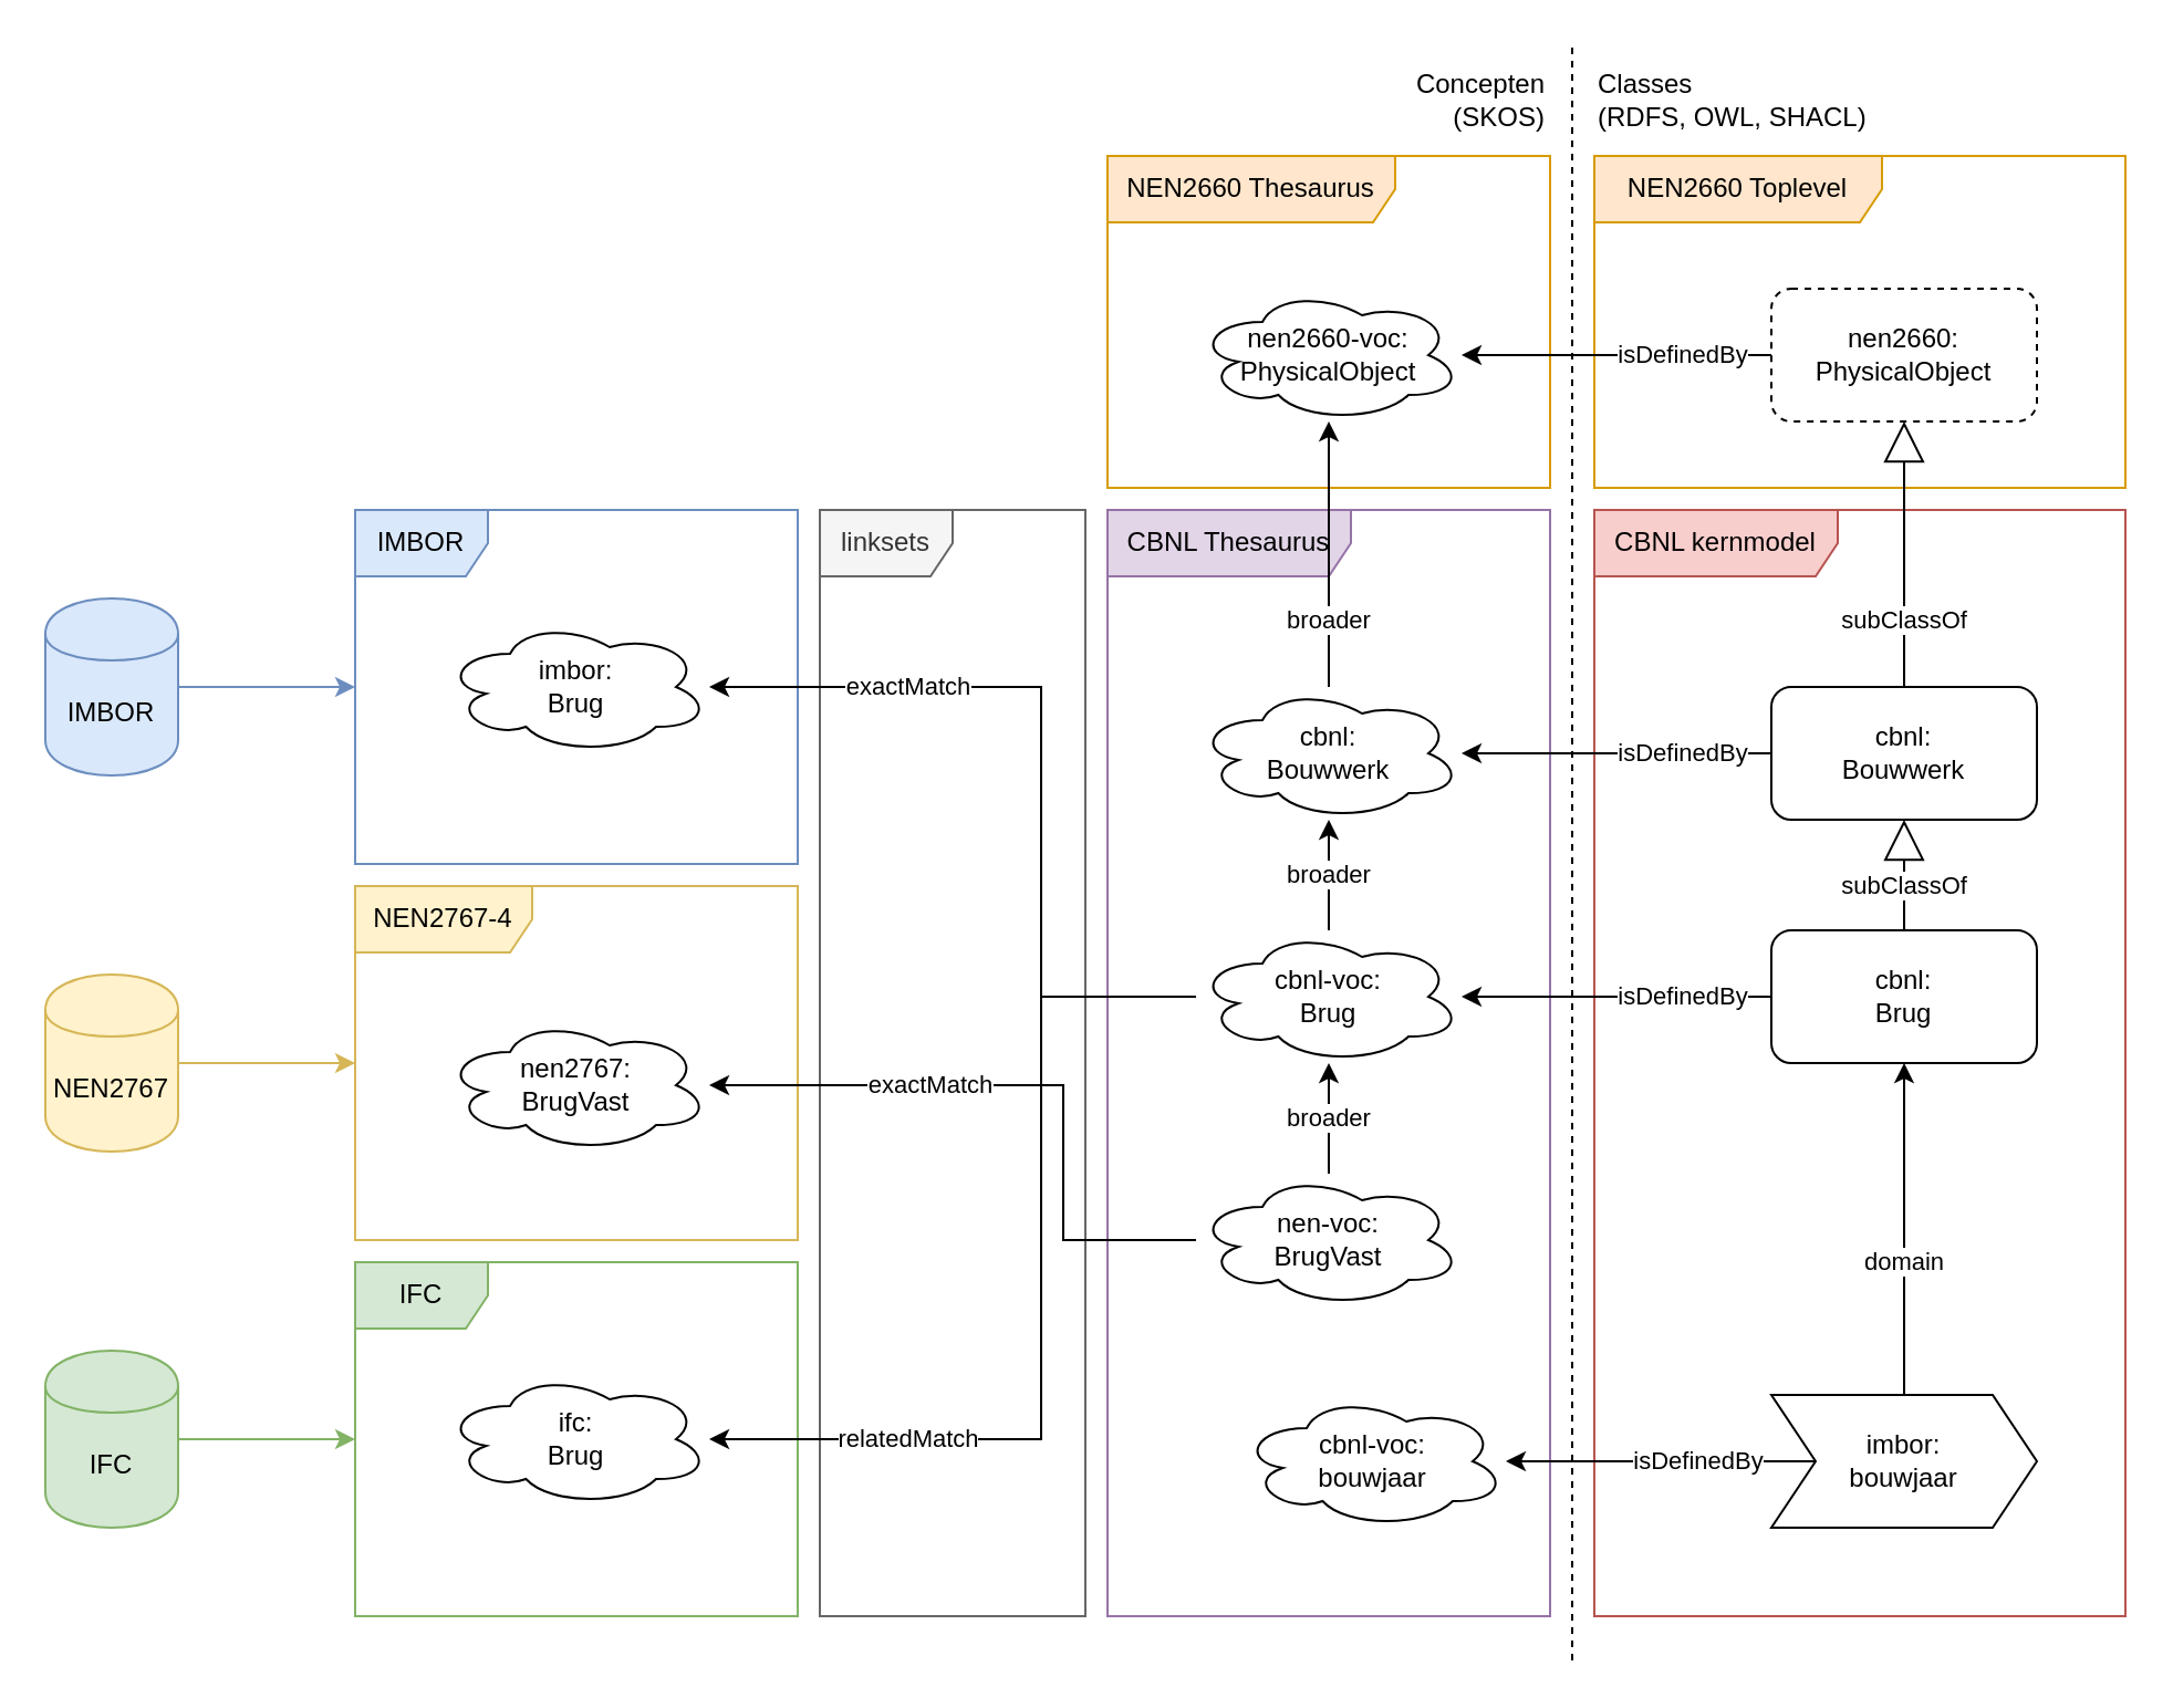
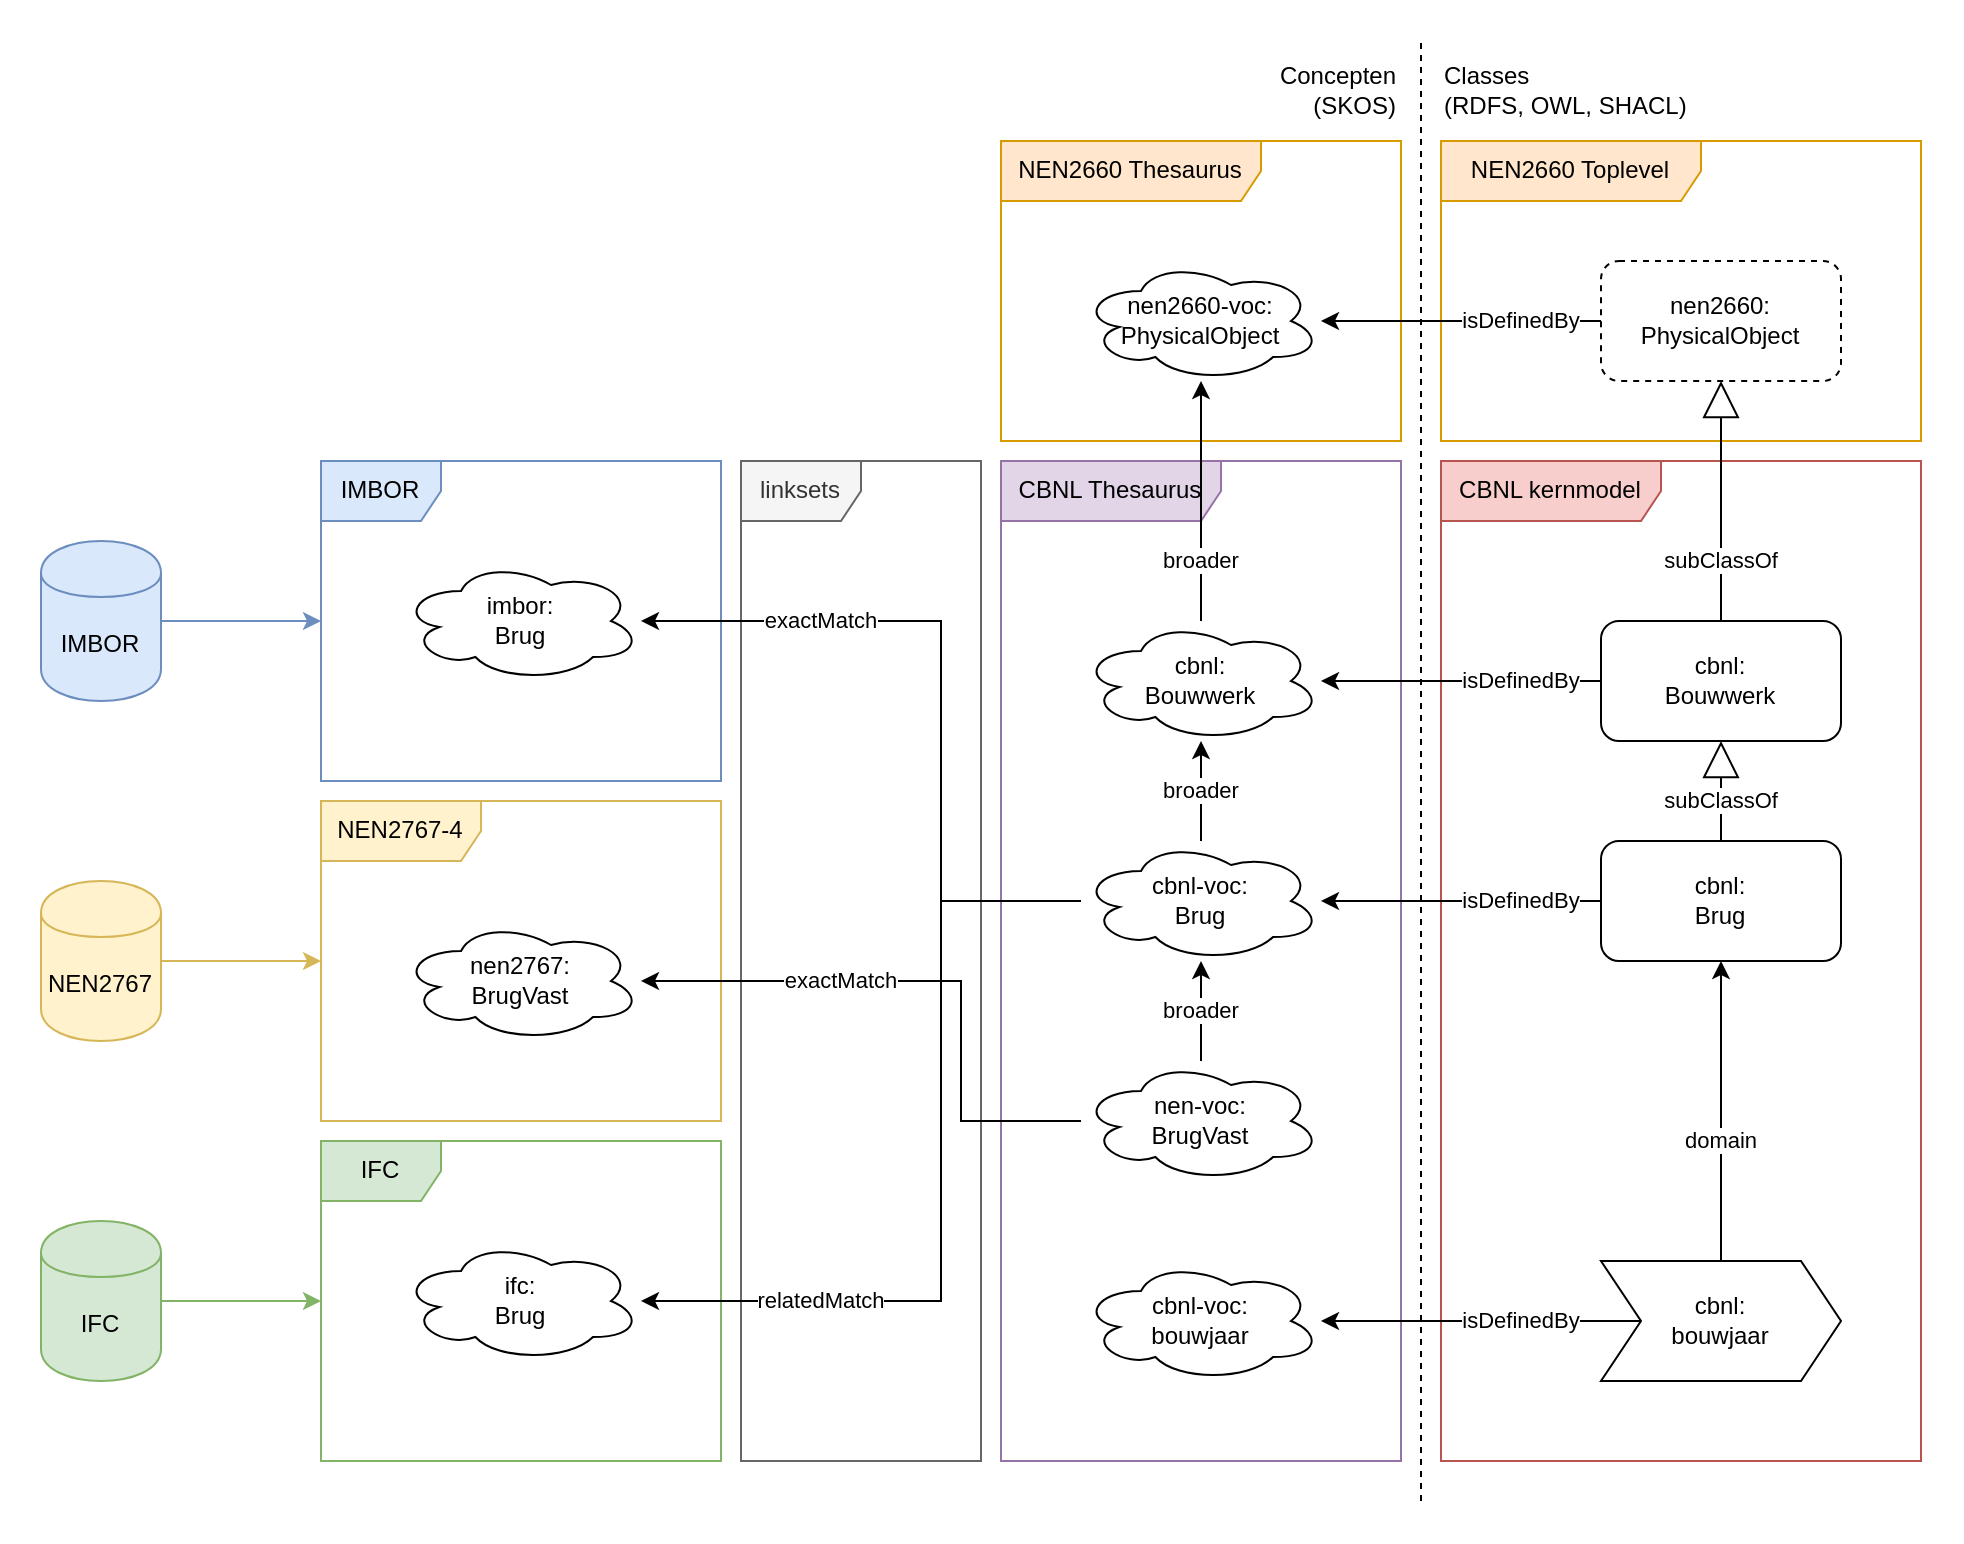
- <mxCell id="25" value="cbnl-voc:&lt;br&gt;bouwjaar" style="ellipse;shape=cloud;whiteSpace=wrap;html=1;fontFamily=Helvetica;fontSize=12;fontColor=#000000;align=center;strokeColor=#000000;fillColor=#ffffff;" parent="1" vertex="1"><mxGeometry x="560" y="630" width="120" height="60" as="geometry" /></mxCell>
+ <mxCell id="25" value="cbnl-voc:&lt;br&gt;bouwjaar" style="ellipse;shape=cloud;whiteSpace=wrap;html=1;fontFamily=Helvetica;fontSize=12;fontColor=#000000;align=center;strokeColor=#000000;fillColor=#ffffff;" parent="1" vertex="1"><mxGeometry x="540" y="630" width="120" height="60" as="geometry" /></mxCell>
- <mxCell id="24" value="imbor:&lt;br&gt;bouwjaar" style="shape=step;perimeter=stepPerimeter;whiteSpace=wrap;html=1;fixedSize=1;" parent="1" vertex="1"><mxGeometry x="800" y="630" width="120" height="60" as="geometry" /></mxCell>
+ <mxCell id="24" value="cbnl:&lt;br&gt;bouwjaar" style="shape=step;perimeter=stepPerimeter;whiteSpace=wrap;html=1;fixedSize=1;" parent="1" vertex="1"><mxGeometry x="800" y="630" width="120" height="60" as="geometry" /></mxCell>
